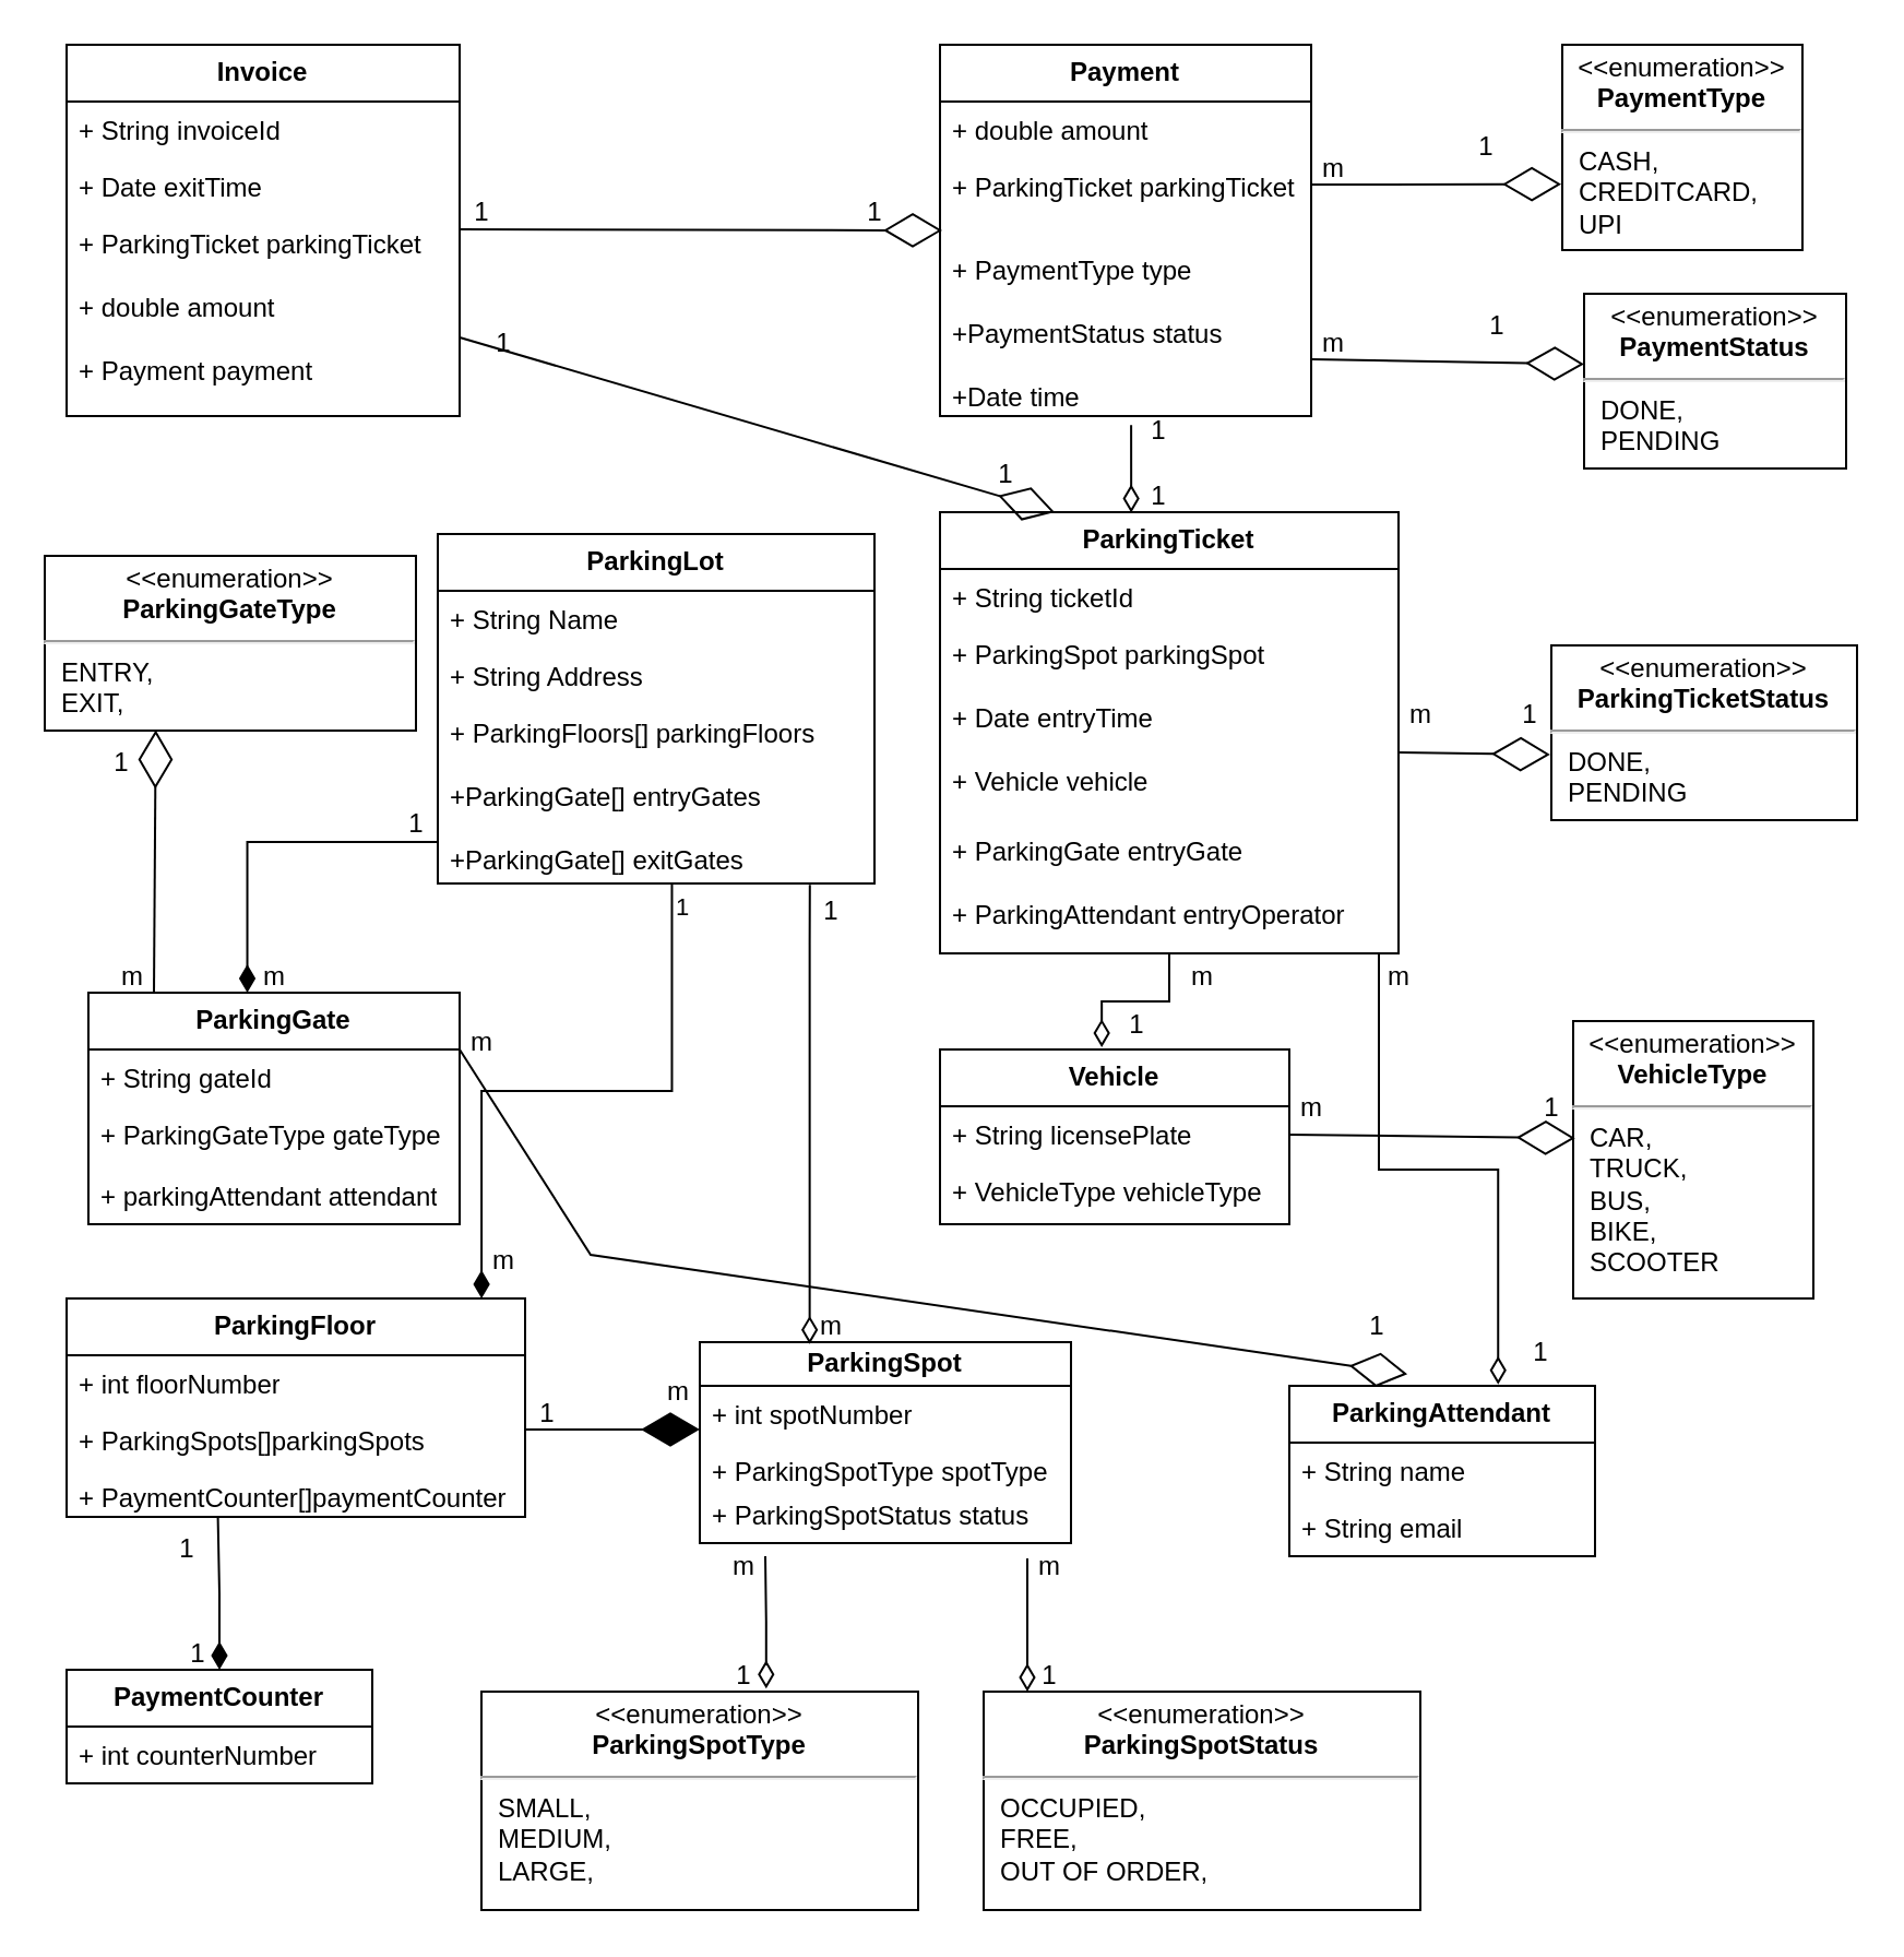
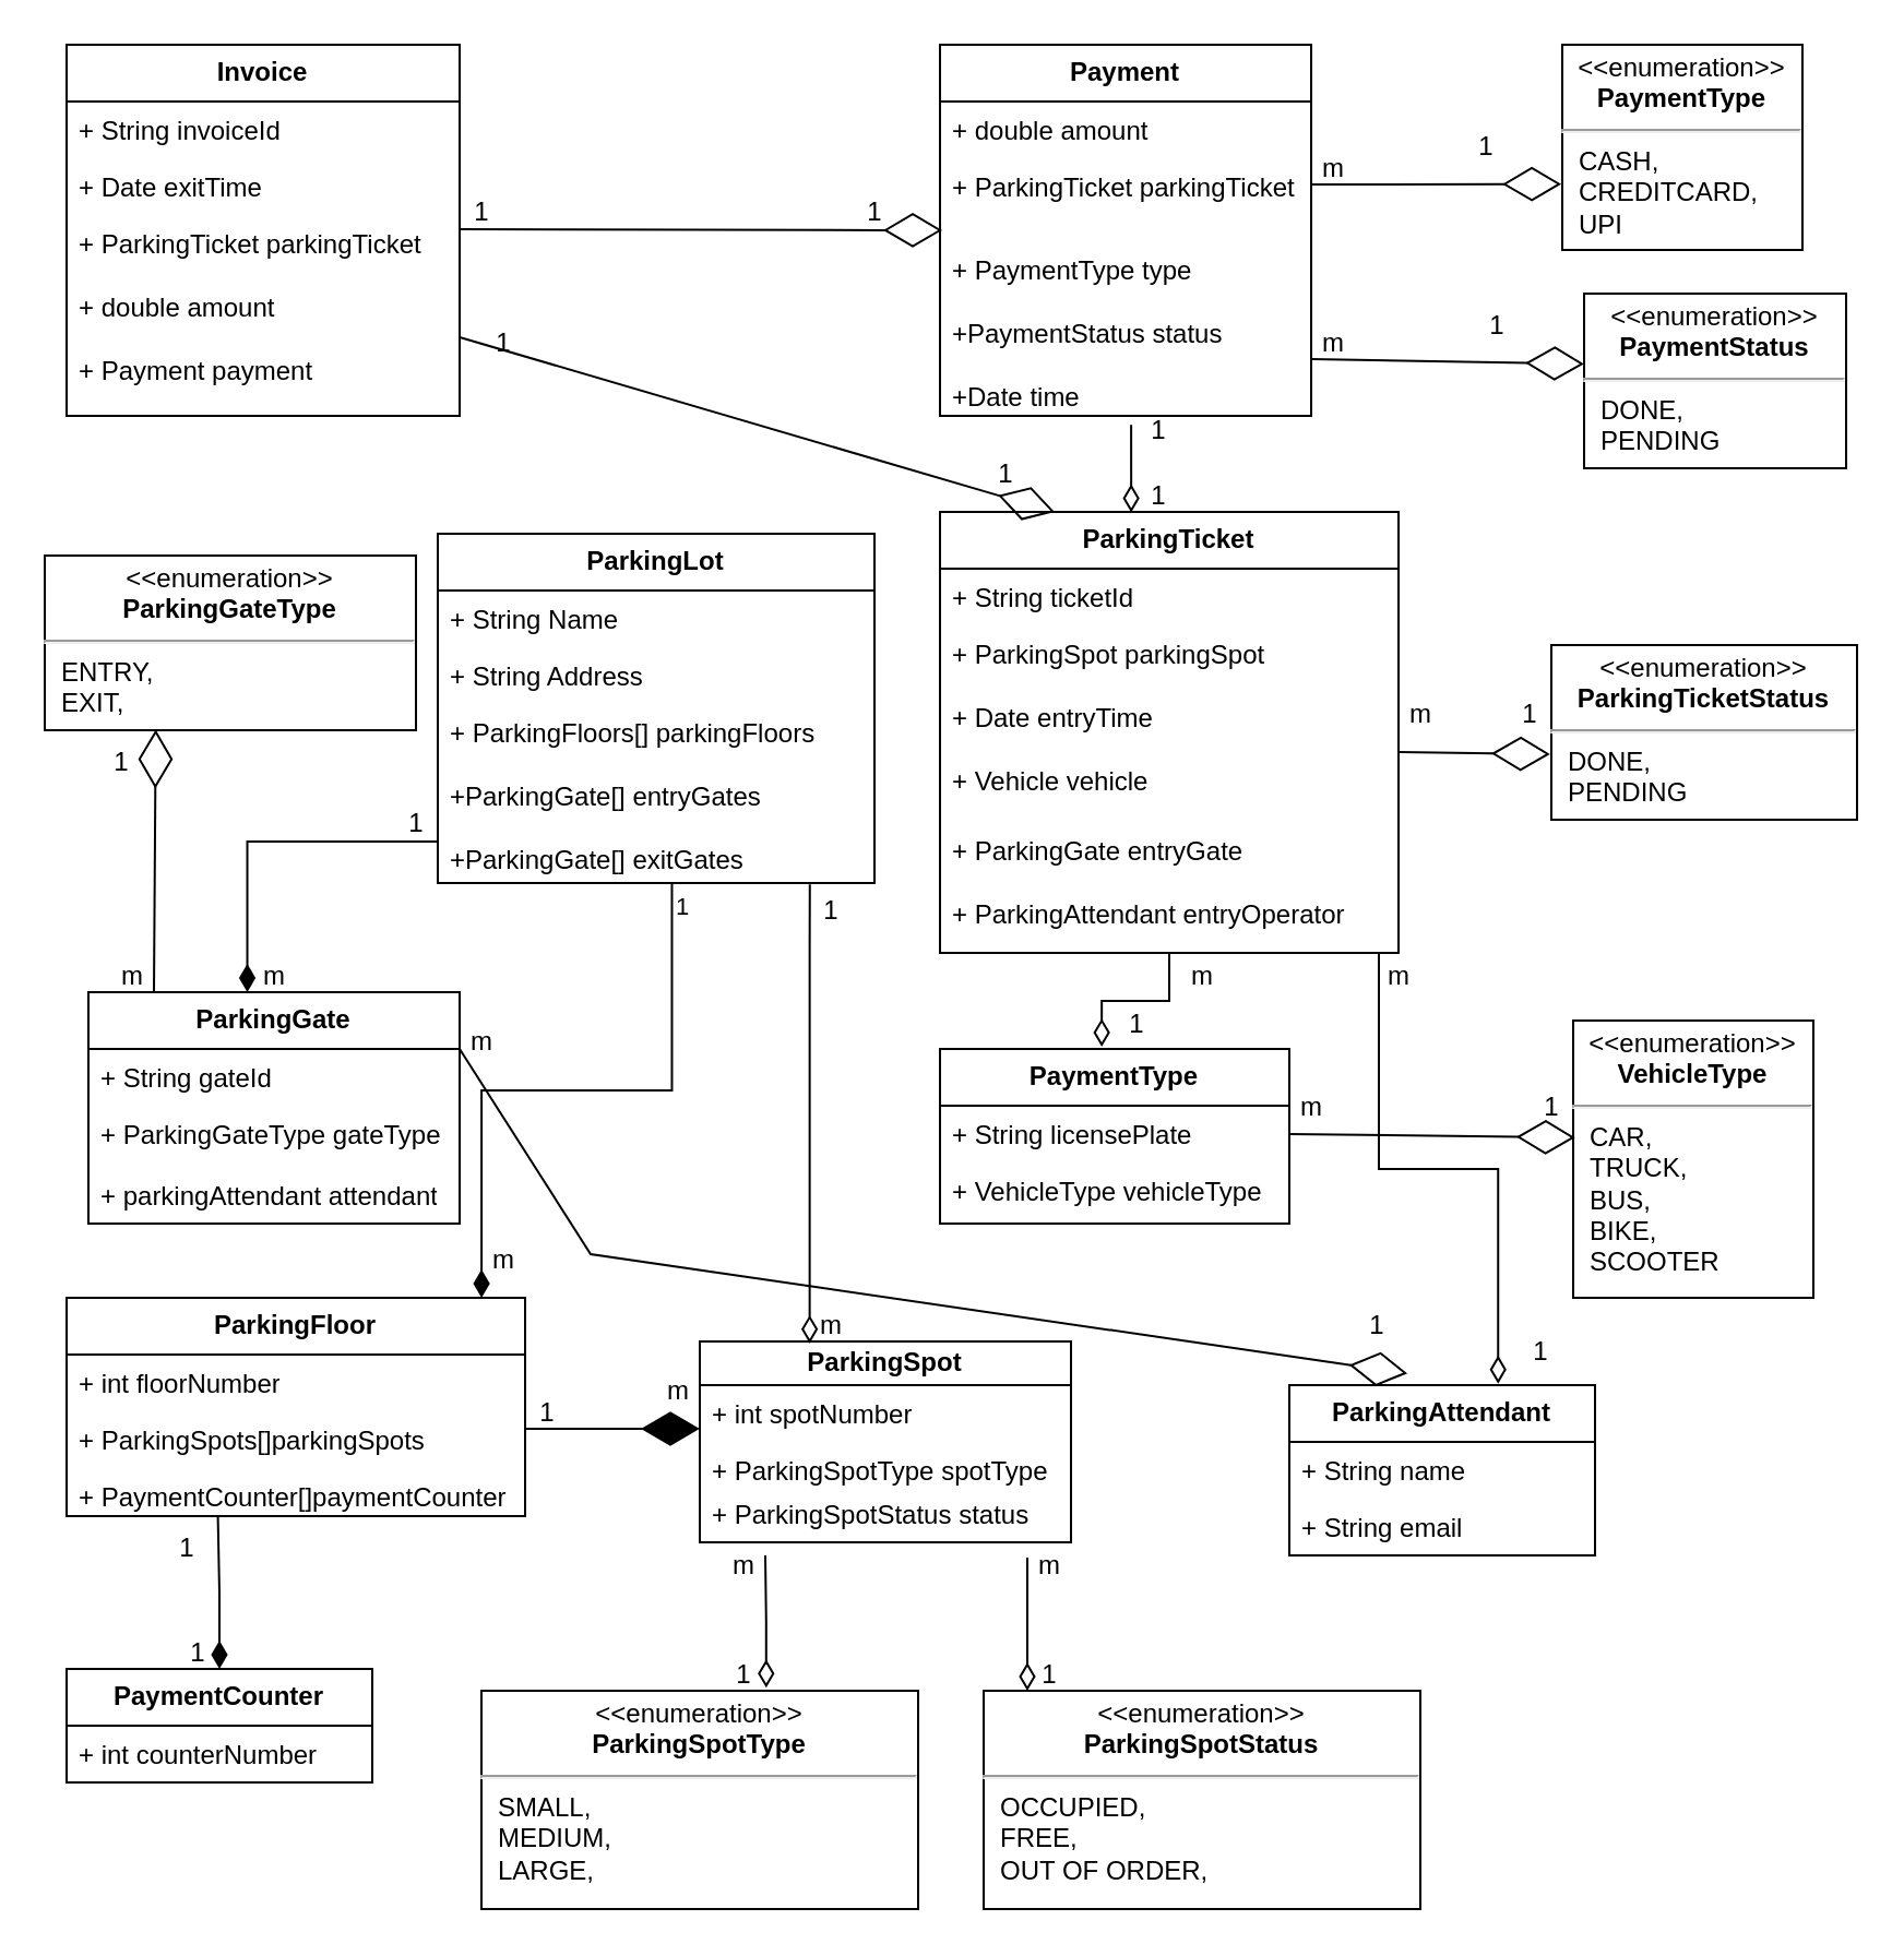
- <mxCell id="28" value="&lt;b&gt;Vehicle&lt;/b&gt;" style="swimlane;fontStyle=0;childLayout=stackLayout;horizontal=1;startSize=26;fillColor=none;horizontalStack=0;resizeParent=1;resizeParentMax=0;resizeLast=0;collapsible=1;marginBottom=0;whiteSpace=wrap;html=1;" parent="1" vertex="1"><mxGeometry x="430" y="480" width="160" height="80" as="geometry" /></mxCell>
+ <mxCell id="28" value="&lt;b&gt;PaymentType&lt;/b&gt;" style="swimlane;fontStyle=0;childLayout=stackLayout;horizontal=1;startSize=26;fillColor=none;horizontalStack=0;resizeParent=1;resizeParentMax=0;resizeLast=0;collapsible=1;marginBottom=0;whiteSpace=wrap;html=1;" parent="1" vertex="1"><mxGeometry x="430" y="480" width="160" height="80" as="geometry" /></mxCell>
